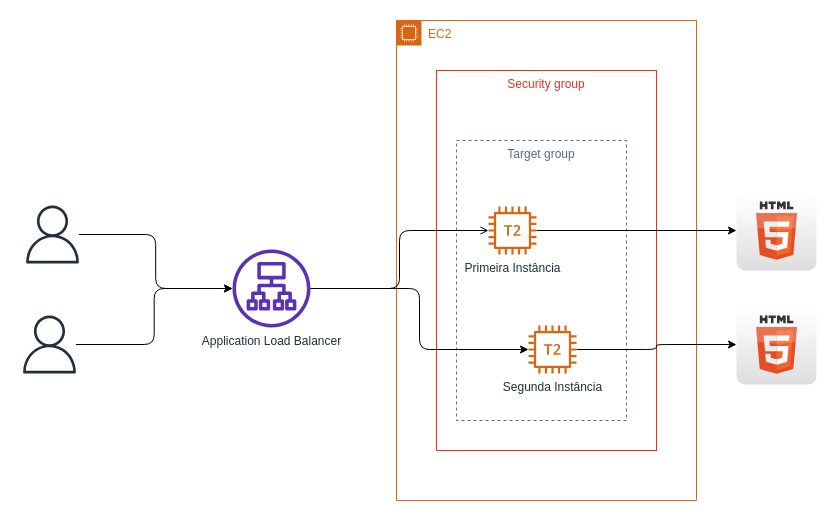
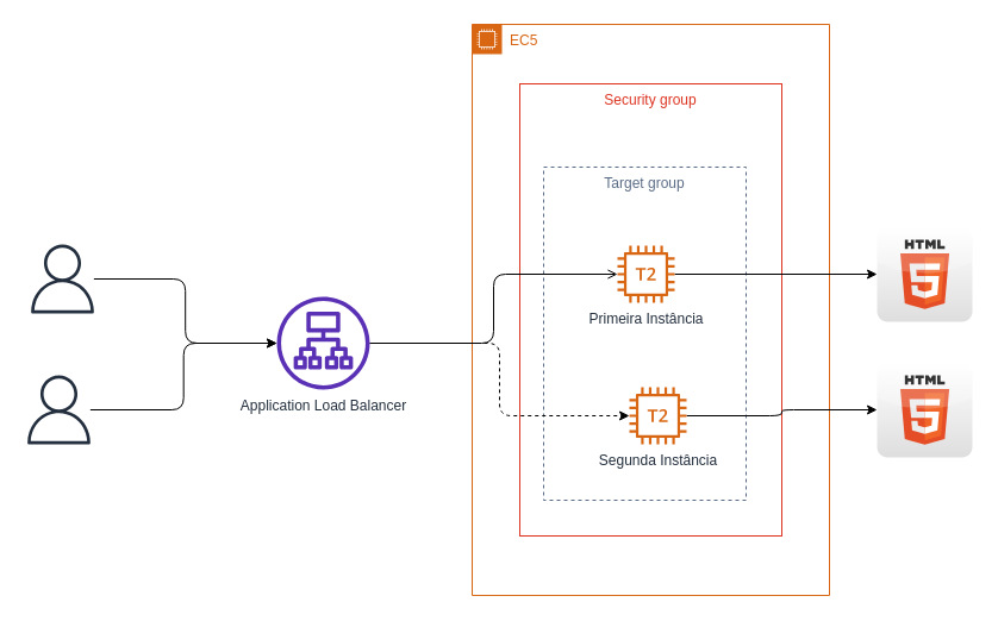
- <mxCell id="2" value="EC2" style="points=[[0,0],[0.25,0],[0.5,0],[0.75,0],[1,0],[1,0.25],[1,0.5],[1,0.75],[1,1],[0.75,1],[0.5,1],[0.25,1],[0,1],[0,0.75],[0,0.5],[0,0.25]];outlineConnect=0;gradientColor=none;html=1;whiteSpace=wrap;fontSize=12;fontStyle=0;shape=mxgraph.aws4.group;grIcon=mxgraph.aws4.group_ec2_instance_contents;strokeColor=#D86613;fillColor=none;verticalAlign=top;align=left;spacingLeft=30;fontColor=#D86613;dashed=0;" vertex="1" parent="1"><mxGeometry x="396" y="20" width="300" height="480" as="geometry" /></mxCell>
+ <mxCell id="2" value="EC5" style="points=[[0,0],[0.25,0],[0.5,0],[0.75,0],[1,0],[1,0.25],[1,0.5],[1,0.75],[1,1],[0.75,1],[0.5,1],[0.25,1],[0,1],[0,0.75],[0,0.5],[0,0.25]];outlineConnect=0;gradientColor=none;html=1;whiteSpace=wrap;fontSize=12;fontStyle=0;shape=mxgraph.aws4.group;grIcon=mxgraph.aws4.group_ec2_instance_contents;strokeColor=#D86613;fillColor=none;verticalAlign=top;align=left;spacingLeft=30;fontColor=#D86613;dashed=0;" vertex="1" parent="1"><mxGeometry x="396" y="20" width="300" height="480" as="geometry" /></mxCell>
- <mxCell id="6" value="Primeira Instância" style="outlineConnect=0;fontColor=#232F3E;gradientColor=none;fillColor=#D86613;strokeColor=none;dashed=0;verticalLabelPosition=bottom;verticalAlign=top;align=center;html=1;fontSize=12;fontStyle=0;aspect=fixed;pointerEvents=1;shape=mxgraph.aws4.t2_instance;" vertex="1" parent="1"><mxGeometry x="488" y="206" width="48" height="48" as="geometry" /></mxCell>
+ <mxCell id="6" value="Primeira Instância" style="outlineConnect=0;fontColor=#232F3E;gradientColor=none;fillColor=#D86613;strokeColor=none;dashed=0;verticalLabelPosition=bottom;verticalAlign=top;align=center;html=1;fontSize=12;fontStyle=0;aspect=fixed;pointerEvents=1;shape=mxgraph.aws4.t2_instance;" vertex="1" parent="1"><mxGeometry x="518" y="206" width="48" height="48" as="geometry" /></mxCell>
- <mxCell id="10" style="edgeStyle=orthogonalEdgeStyle;rounded=1;orthogonalLoop=1;jettySize=auto;html=1;" edge="1" parent="1" source="11" target="8"><mxGeometry relative="1" as="geometry" /></mxCell>
+ <mxCell id="10" style="edgeStyle=orthogonalEdgeStyle;rounded=1;orthogonalLoop=1;jettySize=auto;html=1;dashed=1;" edge="1" parent="1" source="11" target="8"><mxGeometry relative="1" as="geometry" /></mxCell>
